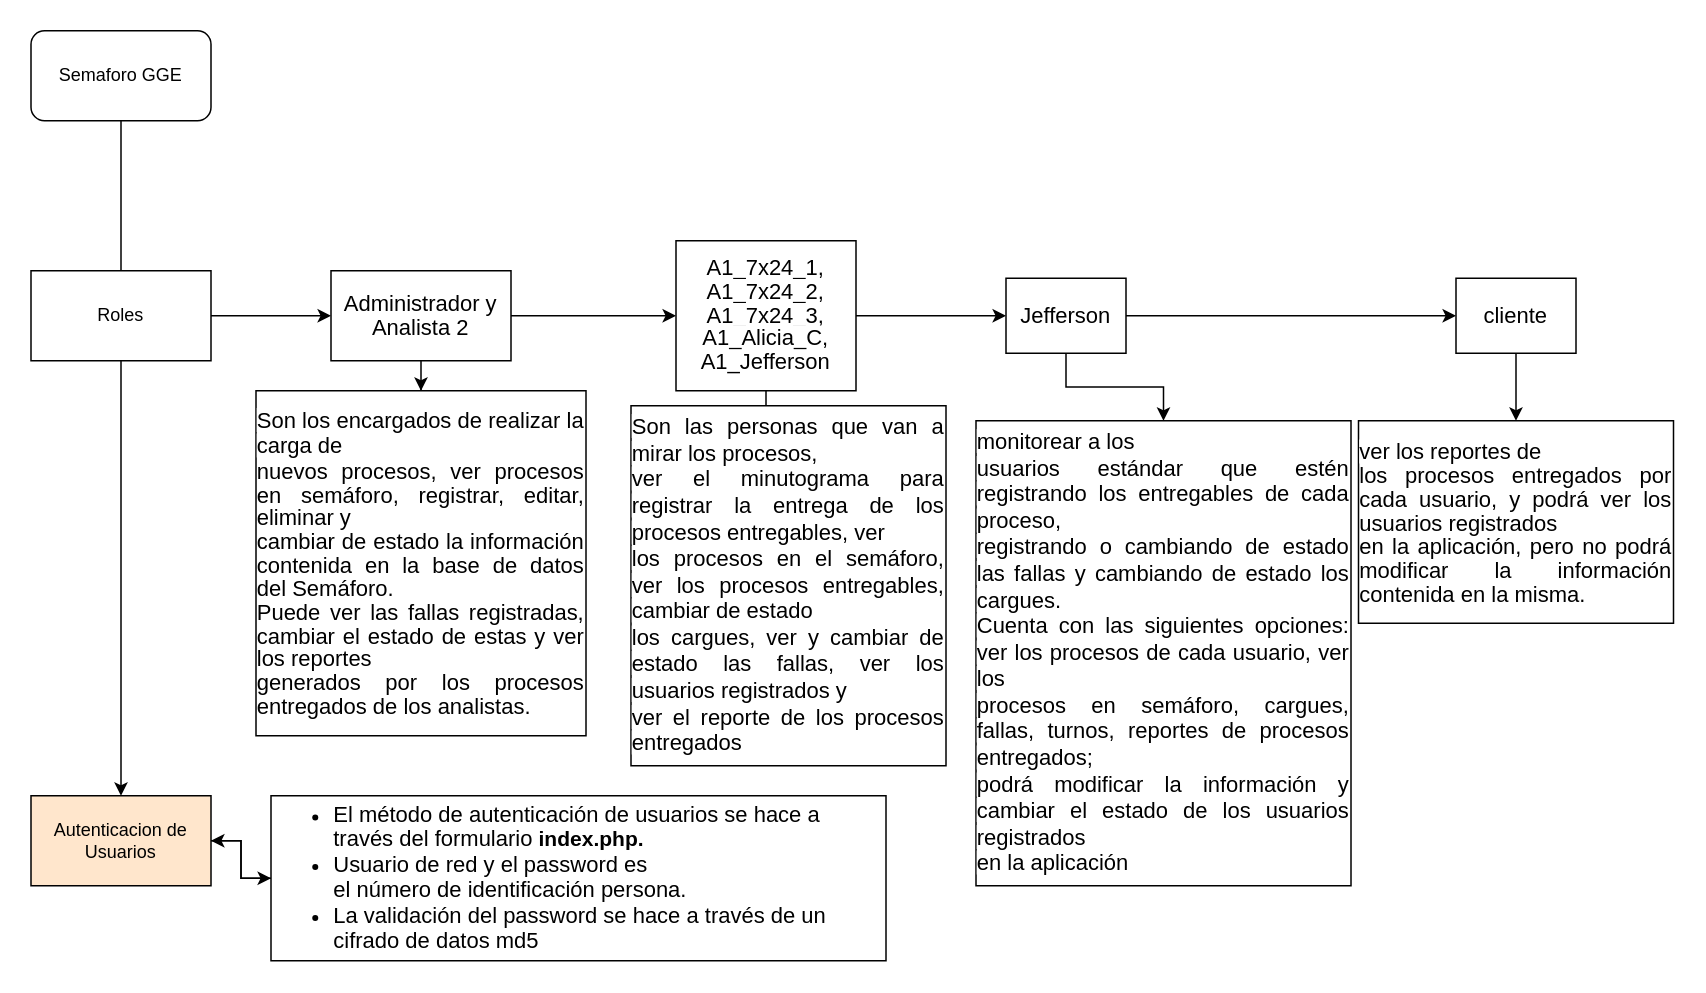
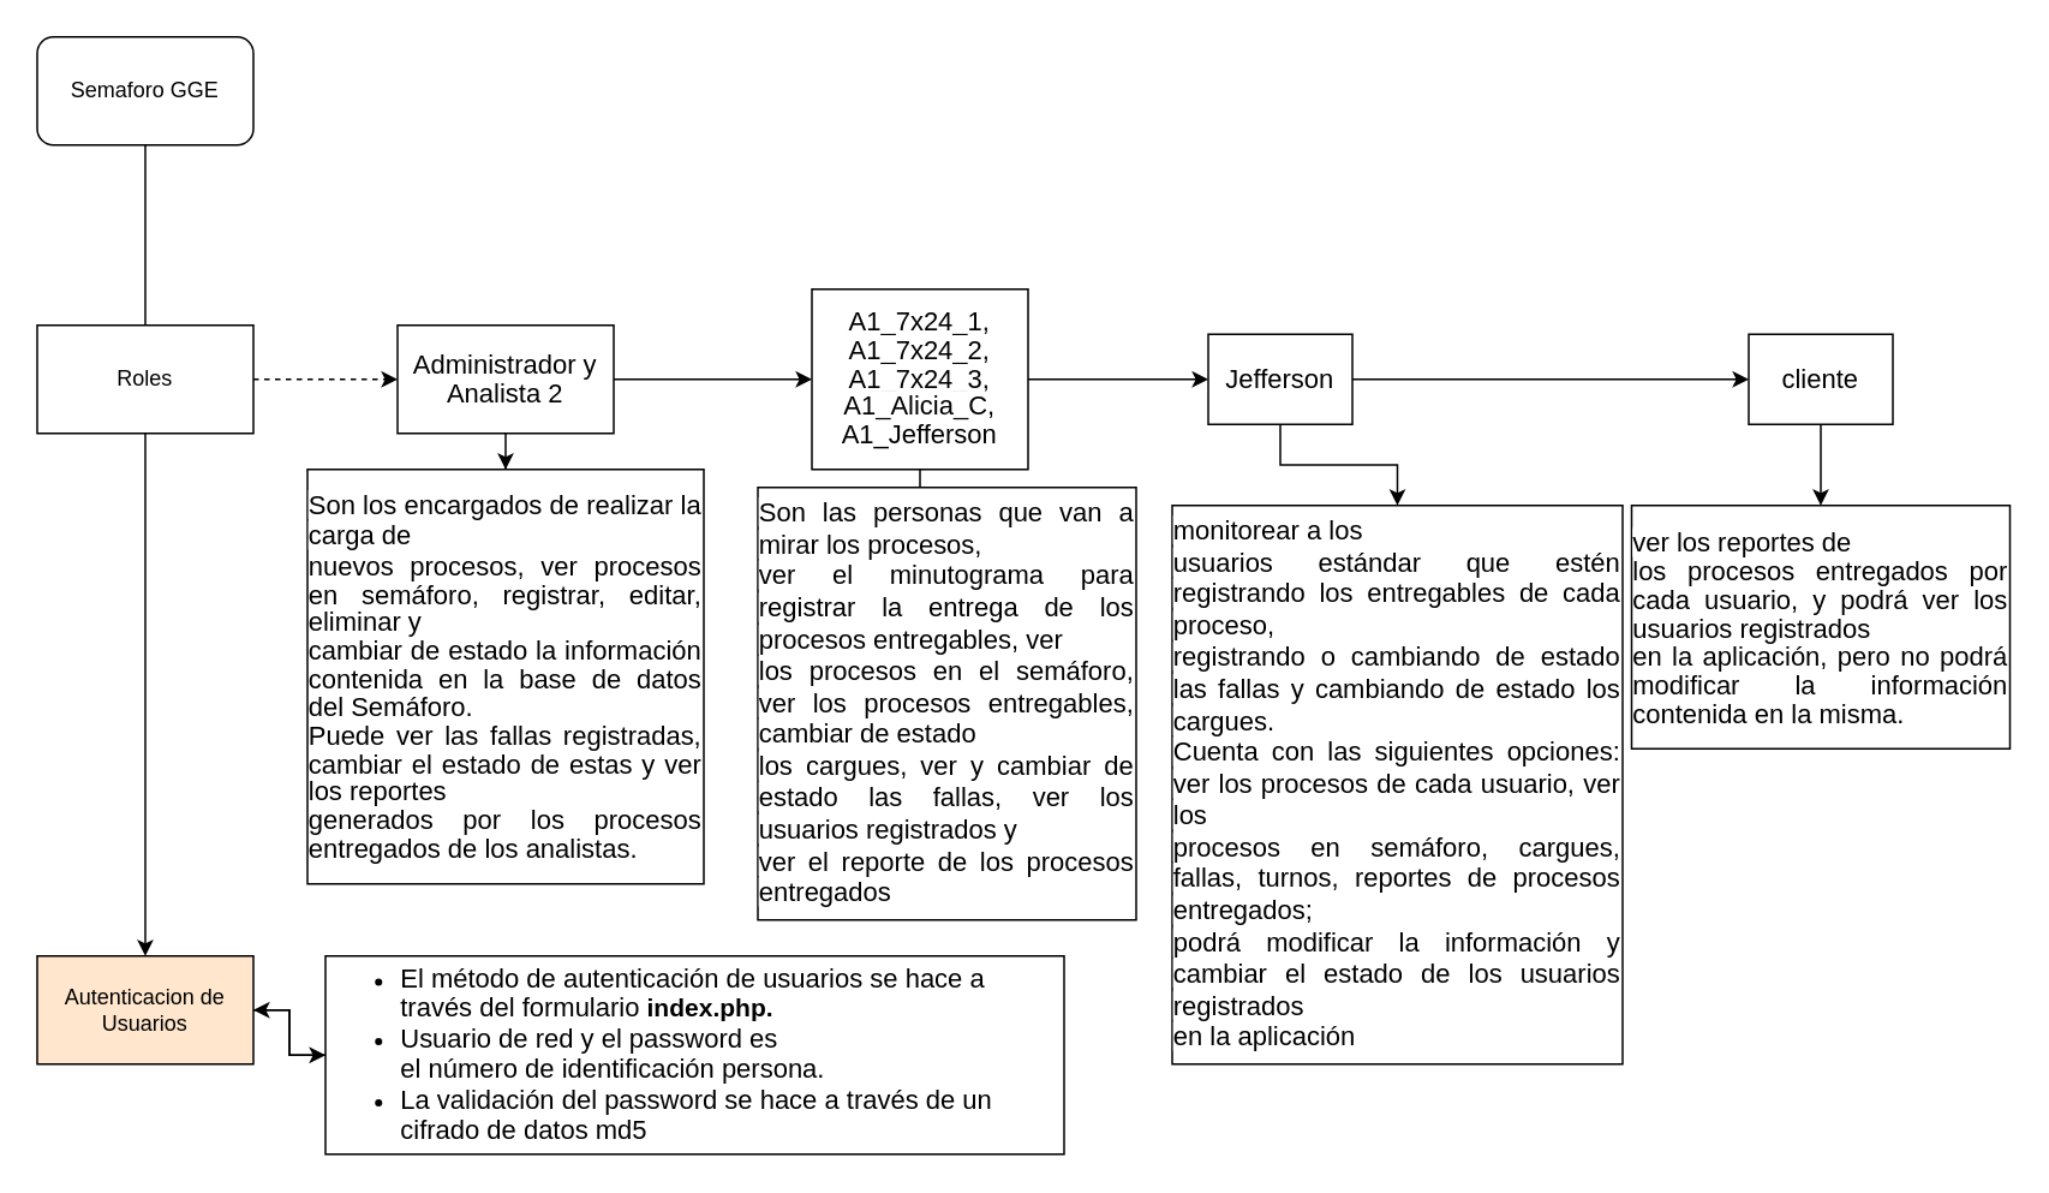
- <mxCell id="6" value="" style="edgeStyle=orthogonalEdgeStyle;rounded=0;orthogonalLoop=1;jettySize=auto;html=1;" edge="1" parent="1" source="7" target="10"><mxGeometry relative="1" as="geometry" /></mxCell>
+ <mxCell id="6" value="" style="edgeStyle=orthogonalEdgeStyle;rounded=0;orthogonalLoop=1;jettySize=auto;html=1;dashed=1;" edge="1" parent="1" source="7" target="10"><mxGeometry relative="1" as="geometry" /></mxCell>
